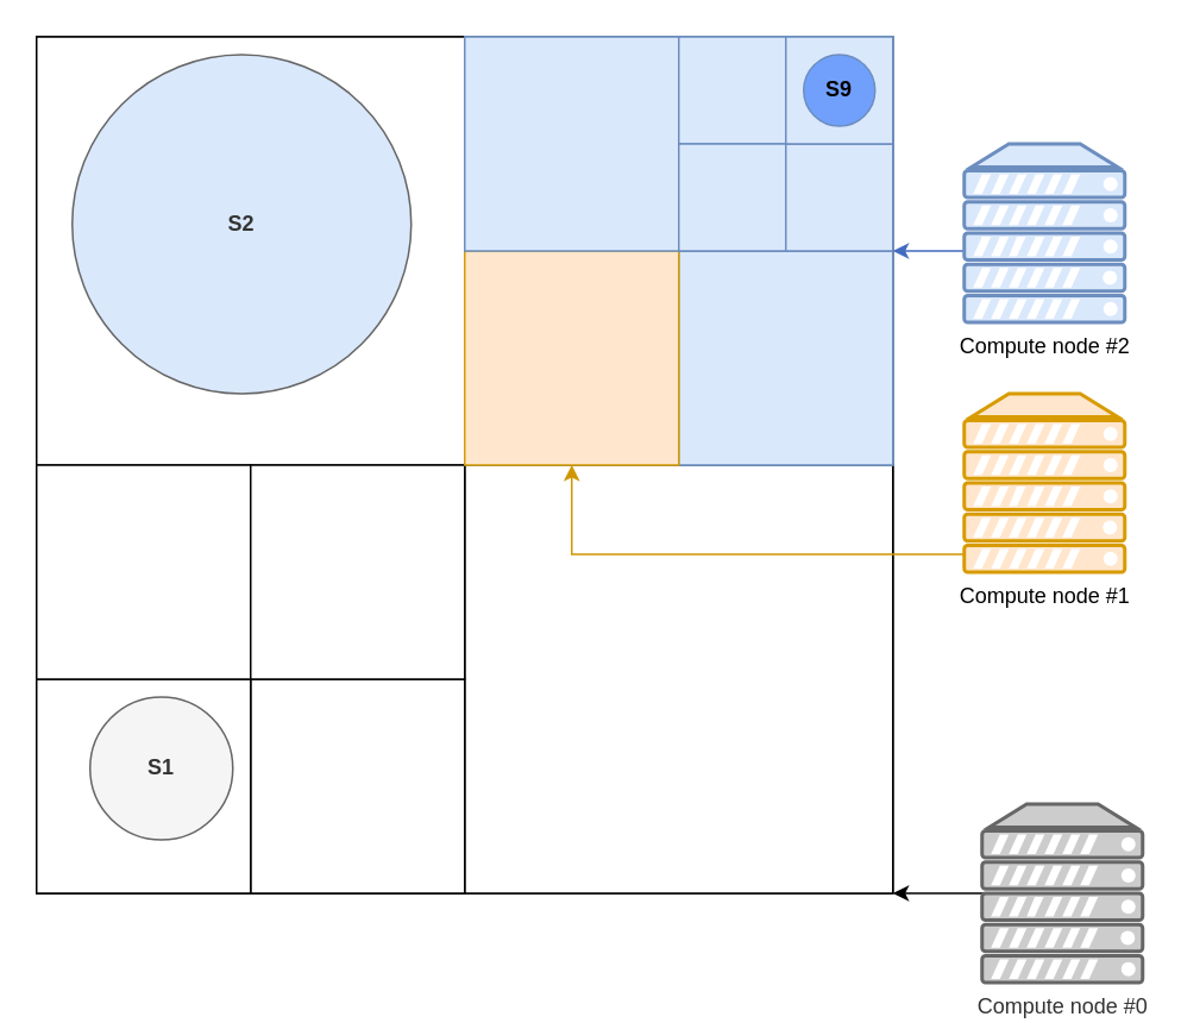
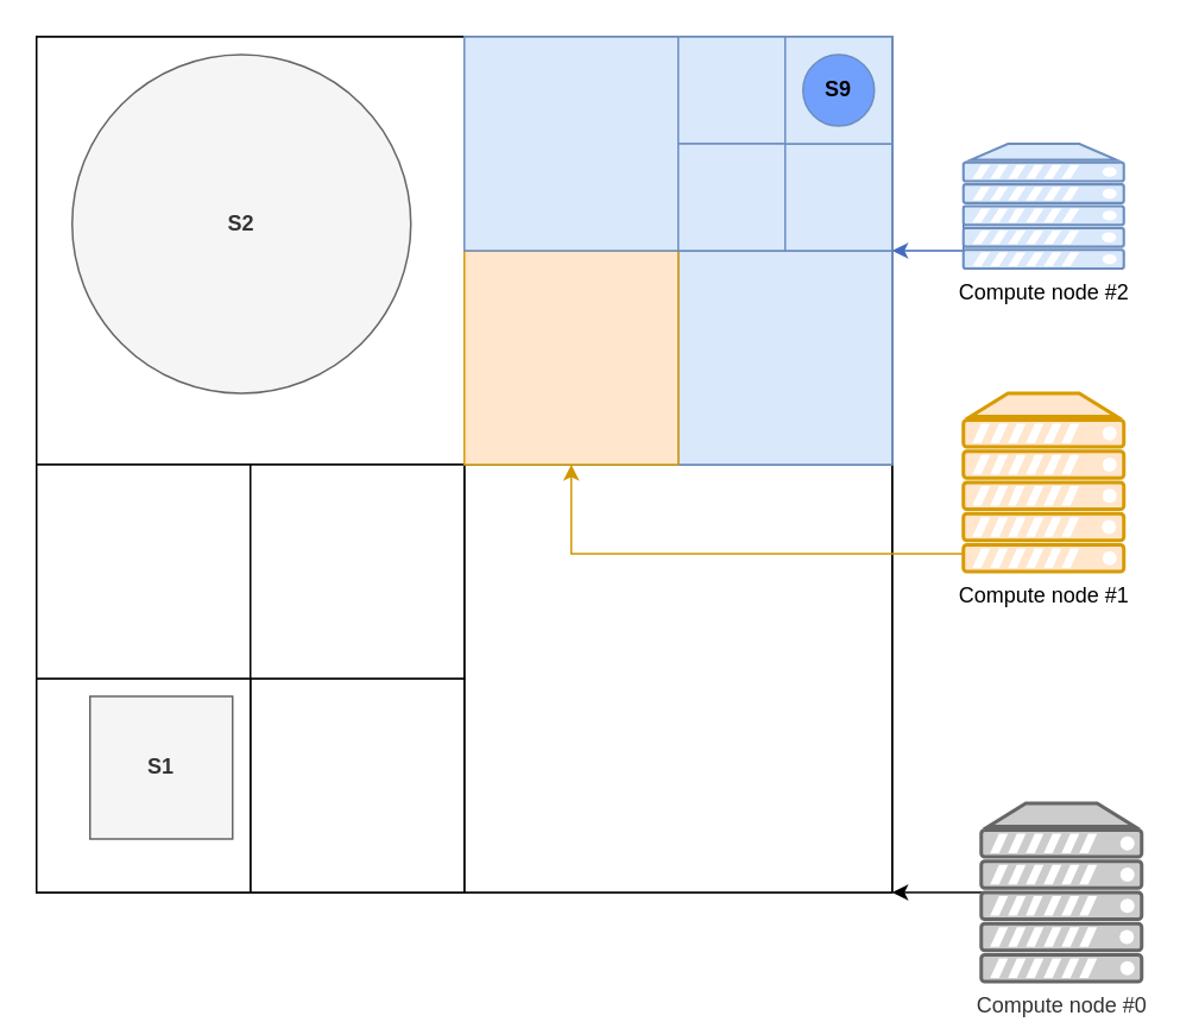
- <mxCell id="13" value="S2" style="ellipse;whiteSpace=wrap;html=1;aspect=fixed;fillColor=#dae8fc;strokeColor=#666666;fontStyle=1;fontColor=#333333;" parent="1" vertex="1"><mxGeometry x="40" y="30" width="190" height="190" as="geometry" /></mxCell>
+ <mxCell id="13" value="S2" style="ellipse;whiteSpace=wrap;html=1;aspect=fixed;fillColor=#f5f5f5;strokeColor=#666666;fontStyle=1;fontColor=#333333;" parent="1" vertex="1"><mxGeometry x="40" y="30" width="190" height="190" as="geometry" /></mxCell>
- <mxCell id="27" value="Compute node #2" style="verticalAlign=top;verticalLabelPosition=bottom;labelPosition=center;align=center;html=1;outlineConnect=0;gradientDirection=north;strokeWidth=2;shape=mxgraph.networks.server;fillColor=#dae8fc;strokeColor=#6c8ebf;" parent="1" vertex="1"><mxGeometry x="540" y="80" width="90" height="100" as="geometry" /></mxCell>
+ <mxCell id="27" value="Compute node #2" style="verticalAlign=top;verticalLabelPosition=bottom;labelPosition=center;align=center;html=1;outlineConnect=0;gradientDirection=north;strokeWidth=2;shape=mxgraph.networks.server;fillColor=#dae8fc;strokeColor=#6c8ebf;" parent="1" vertex="1"><mxGeometry x="540" y="80" width="90" height="70" as="geometry" /></mxCell>
- <mxCell id="12" value="S1" style="ellipse;whiteSpace=wrap;html=1;aspect=fixed;fillColor=#f5f5f5;strokeColor=#666666;fontStyle=1;fontColor=#333333;" parent="1" vertex="1"><mxGeometry x="50" y="390" width="80" height="80" as="geometry" /></mxCell>
+ <mxCell id="12" value="S1" style="whiteSpace=wrap;html=1;aspect=fixed;fillColor=#f5f5f5;strokeColor=#666666;fontStyle=1;fontColor=#333333;rounded=0;" parent="1" vertex="1"><mxGeometry x="50" y="390" width="80" height="80" as="geometry" /></mxCell>
